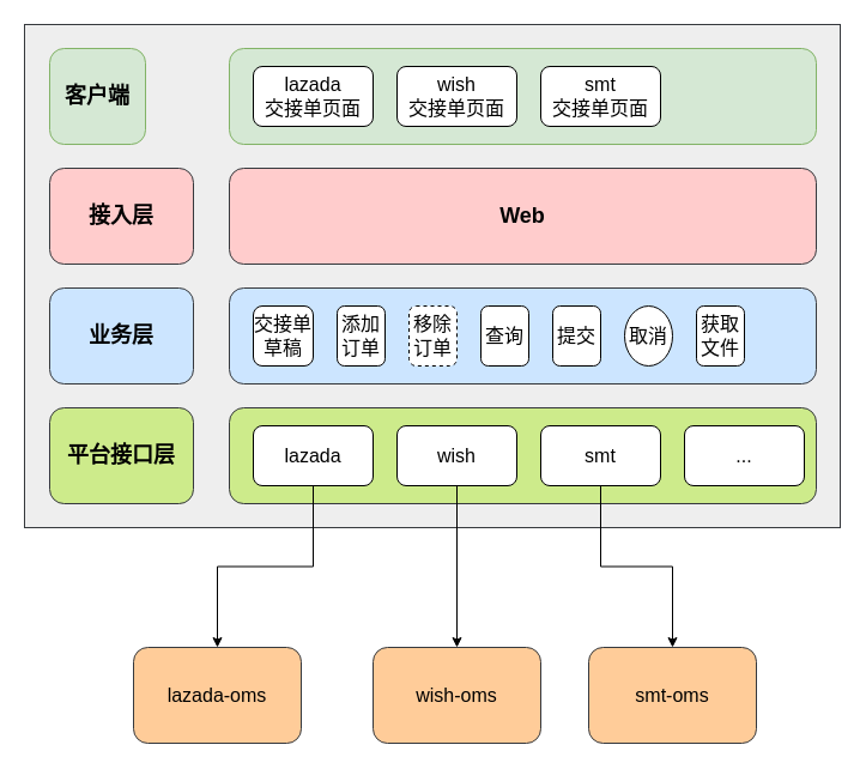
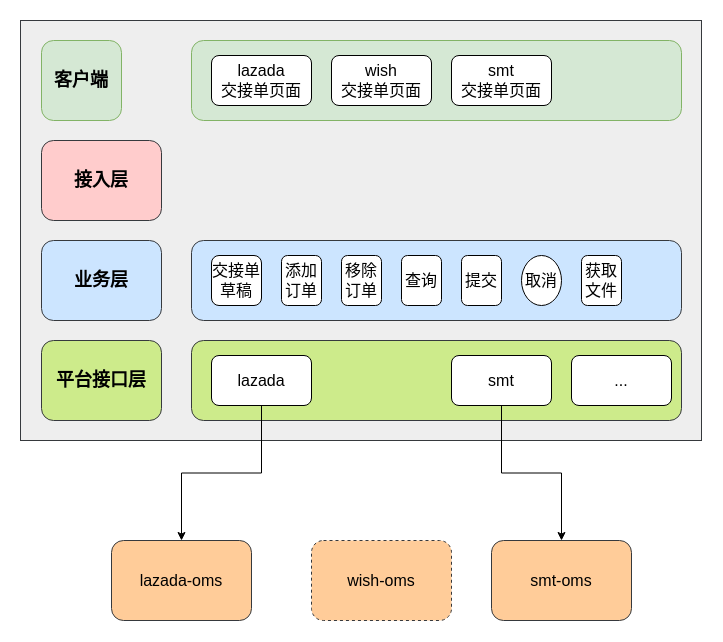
- <mxCell id="17" value="&lt;font style=&quot;font-size: 18px;&quot;&gt;&lt;b&gt;Web&lt;/b&gt;&lt;/font&gt;" style="rounded=1;whiteSpace=wrap;html=1;fillColor=#ffcccc;strokeColor=#36393d;" vertex="1" parent="1"><mxGeometry x="191" y="140" width="490" height="80" as="geometry" /></mxCell>
- <mxCell id="19" value="&lt;font style=&quot;font-size: 16px;&quot;&gt;移除订单&lt;/font&gt;" style="rounded=1;whiteSpace=wrap;html=1;dashed=1;" vertex="1" parent="1"><mxGeometry x="341" y="255" width="40" height="50" as="geometry" /></mxCell>
+ <mxCell id="19" value="&lt;font style=&quot;font-size: 16px;&quot;&gt;移除订单&lt;/font&gt;" style="rounded=1;whiteSpace=wrap;html=1;" vertex="1" parent="1"><mxGeometry x="341" y="255" width="40" height="50" as="geometry" /></mxCell>
- <mxCell id="8" value="&lt;font style=&quot;font-size: 16px;&quot;&gt;wish&lt;/font&gt;" style="rounded=1;whiteSpace=wrap;html=1;" vertex="1" parent="1"><mxGeometry x="331" y="355" width="100" height="50" as="geometry" /></mxCell>
- <mxCell id="7" style="edgeStyle=orthogonalEdgeStyle;rounded=0;orthogonalLoop=1;jettySize=auto;html=1;" edge="1" parent="1" source="8" target="24"><mxGeometry relative="1" as="geometry" /></mxCell>
- <mxCell id="24" value="&lt;font style=&quot;font-size: 16px;&quot;&gt;wish-oms&lt;/font&gt;" style="rounded=1;whiteSpace=wrap;html=1;fillColor=#ffcc99;strokeColor=#36393d;" vertex="1" parent="1"><mxGeometry x="311" y="540" width="140" height="80" as="geometry" /></mxCell>
+ <mxCell id="24" value="&lt;font style=&quot;font-size: 16px;&quot;&gt;wish-oms&lt;/font&gt;" style="rounded=1;whiteSpace=wrap;html=1;fillColor=#ffcc99;strokeColor=#36393d;dashed=1;" vertex="1" parent="1"><mxGeometry x="311" y="540" width="140" height="80" as="geometry" /></mxCell>
